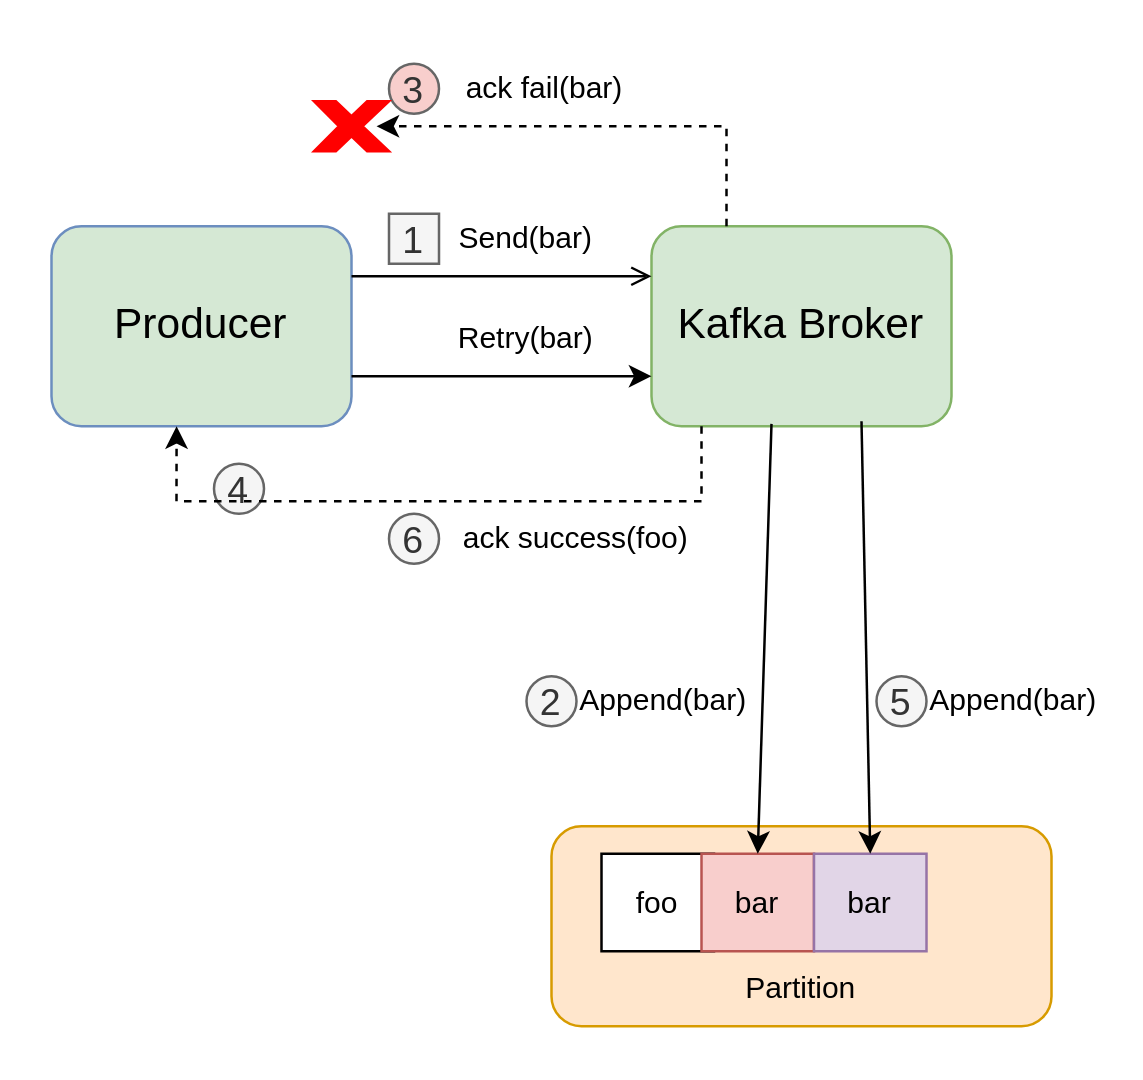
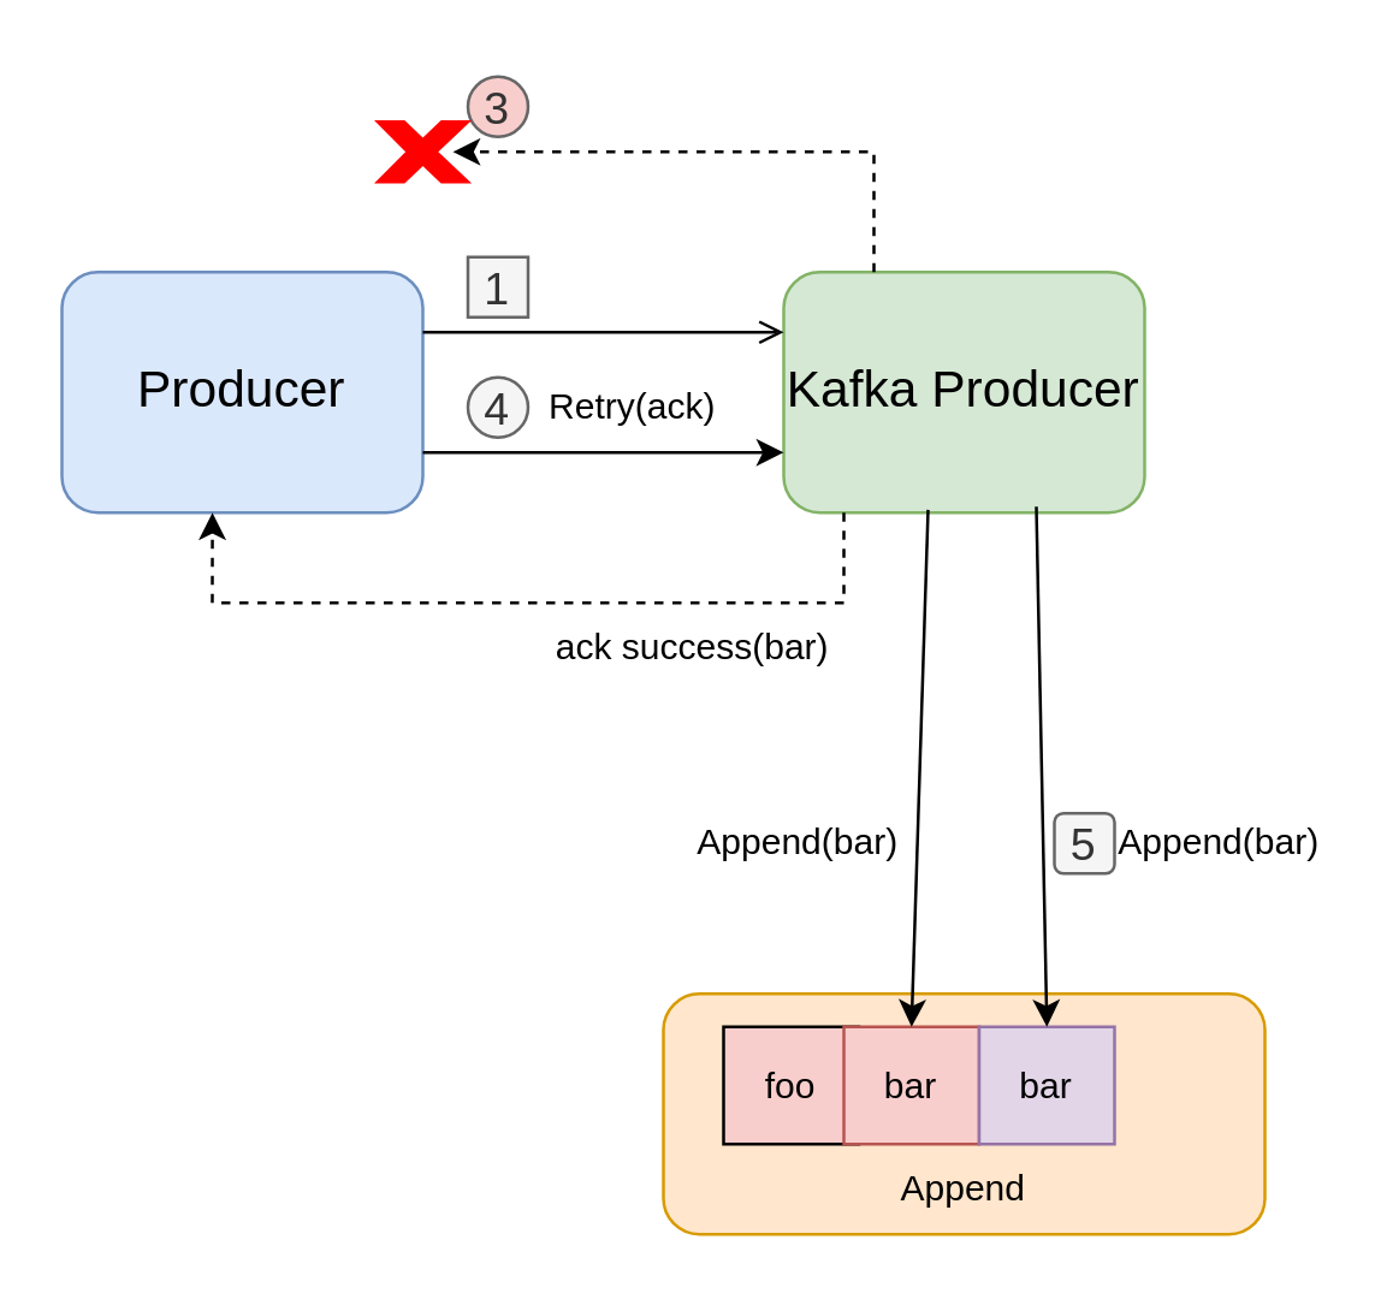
- <mxCell id="25" value="ack fail(bar)" style="text;html=1;strokeColor=none;fillColor=none;align=center;verticalAlign=middle;whiteSpace=wrap;rounded=0;" vertex="1" parent="1"><mxGeometry x="180" y="20" width="75" height="30" as="geometry" /></mxCell>
- <mxCell id="12" value="Send(bar)" style="text;html=1;strokeColor=none;fillColor=none;align=center;verticalAlign=middle;whiteSpace=wrap;rounded=0;" vertex="1" parent="1"><mxGeometry x="180" y="80" width="60" height="30" as="geometry" /></mxCell>
- <mxCell id="2" value="&lt;font style=&quot;font-size: 17px;&quot;&gt;Producer&lt;/font&gt;" style="rounded=1;whiteSpace=wrap;html=1;fillColor=#d5e8d4;strokeColor=#6c8ebf;" vertex="1" parent="1"><mxGeometry x="20" y="90" width="120" height="80" as="geometry" /></mxCell>
+ <mxCell id="2" value="&lt;font style=&quot;font-size: 17px;&quot;&gt;Producer&lt;/font&gt;" style="rounded=1;whiteSpace=wrap;html=1;fillColor=#dae8fc;strokeColor=#6c8ebf;" vertex="1" parent="1"><mxGeometry x="20" y="90" width="120" height="80" as="geometry" /></mxCell>
- <mxCell id="3" value="&lt;span style=&quot;font-size: 17px;&quot;&gt;Kafka Broker&lt;/span&gt;" style="rounded=1;whiteSpace=wrap;html=1;fillColor=#d5e8d4;strokeColor=#82b366;" vertex="1" parent="1"><mxGeometry x="260" y="90" width="120" height="80" as="geometry" /></mxCell>
+ <mxCell id="3" value="&lt;span style=&quot;font-size: 17px;&quot;&gt;Kafka Producer&lt;/span&gt;" style="rounded=1;whiteSpace=wrap;html=1;fillColor=#d5e8d4;strokeColor=#82b366;" vertex="1" parent="1"><mxGeometry x="260" y="90" width="120" height="80" as="geometry" /></mxCell>
- <mxCell id="14" value="Retry(bar)" style="text;html=1;strokeColor=none;fillColor=none;align=center;verticalAlign=middle;whiteSpace=wrap;rounded=0;" vertex="1" parent="1"><mxGeometry x="180" y="120" width="60" height="30" as="geometry" /></mxCell>
+ <mxCell id="14" value="Retry(ack)" style="text;html=1;strokeColor=none;fillColor=none;align=center;verticalAlign=middle;whiteSpace=wrap;rounded=0;" vertex="1" parent="1"><mxGeometry x="180" y="120" width="60" height="30" as="geometry" /></mxCell>
- <mxCell id="15" value="&lt;font style=&quot;font-size: 15px;&quot;&gt;4&lt;/font&gt;" style="ellipse;whiteSpace=wrap;html=1;aspect=fixed;fillColor=#f5f5f5;fontColor=#333333;strokeColor=#666666;" vertex="1" parent="1"><mxGeometry x="85" y="185" width="20" height="20" as="geometry" /></mxCell>
+ <mxCell id="15" value="&lt;font style=&quot;font-size: 15px;&quot;&gt;4&lt;/font&gt;" style="ellipse;whiteSpace=wrap;html=1;aspect=fixed;fillColor=#f5f5f5;fontColor=#333333;strokeColor=#666666;" vertex="1" parent="1"><mxGeometry x="155" y="125" width="20" height="20" as="geometry" /></mxCell>
- <mxCell id="24" value="&lt;font style=&quot;font-size: 15px;&quot;&gt;6&lt;/font&gt;" style="ellipse;whiteSpace=wrap;html=1;aspect=fixed;fillColor=#f5f5f5;fontColor=#333333;strokeColor=#666666;" vertex="1" parent="1"><mxGeometry x="155" y="205" width="20" height="20" as="geometry" /></mxCell>
- <mxCell id="23" value="ack success(foo)" style="text;html=1;strokeColor=none;fillColor=none;align=center;verticalAlign=middle;whiteSpace=wrap;rounded=0;" vertex="1" parent="1"><mxGeometry x="180" y="200" width="100" height="30" as="geometry" /></mxCell>
+ <mxCell id="23" value="ack success(bar)" style="text;html=1;strokeColor=none;fillColor=none;align=center;verticalAlign=middle;whiteSpace=wrap;rounded=0;" vertex="1" parent="1"><mxGeometry x="180" y="200" width="100" height="30" as="geometry" /></mxCell>
- <mxCell id="19" value="&lt;font style=&quot;font-size: 15px;&quot;&gt;2&lt;/font&gt;" style="ellipse;whiteSpace=wrap;html=1;aspect=fixed;fillColor=#f5f5f5;fontColor=#333333;strokeColor=#666666;" vertex="1" parent="1"><mxGeometry x="210" y="270" width="20" height="20" as="geometry" /></mxCell>
- <mxCell id="21" value="&lt;font style=&quot;font-size: 15px;&quot;&gt;5&lt;/font&gt;" style="ellipse;whiteSpace=wrap;html=1;aspect=fixed;fillColor=#f5f5f5;fontColor=#333333;strokeColor=#666666;" vertex="1" parent="1"><mxGeometry x="350" y="270" width="20" height="20" as="geometry" /></mxCell>
+ <mxCell id="21" value="&lt;font style=&quot;font-size: 15px;&quot;&gt;5&lt;/font&gt;" style="whiteSpace=wrap;html=1;aspect=fixed;fillColor=#f5f5f5;fontColor=#333333;strokeColor=#666666;rounded=1;" vertex="1" parent="1"><mxGeometry x="350" y="270" width="20" height="20" as="geometry" /></mxCell>
- <mxCell id="6" value="foo" style="rounded=0;whiteSpace=wrap;html=1;" vertex="1" parent="4"><mxGeometry x="20" y="11" width="45" height="39" as="geometry" /></mxCell>
+ <mxCell id="6" value="foo" style="rounded=0;whiteSpace=wrap;html=1;fillColor=#f8cecc;" vertex="1" parent="4"><mxGeometry x="20" y="11" width="45" height="39" as="geometry" /></mxCell>
- <mxCell id="7" value="Partition" style="text;html=1;strokeColor=none;fillColor=none;align=center;verticalAlign=middle;whiteSpace=wrap;rounded=0;" vertex="1" parent="4"><mxGeometry x="70" y="50" width="60" height="30" as="geometry" /></mxCell>
+ <mxCell id="7" value="Append" style="text;html=1;strokeColor=none;fillColor=none;align=center;verticalAlign=middle;whiteSpace=wrap;rounded=0;" vertex="1" parent="4"><mxGeometry x="70" y="50" width="60" height="30" as="geometry" /></mxCell>
